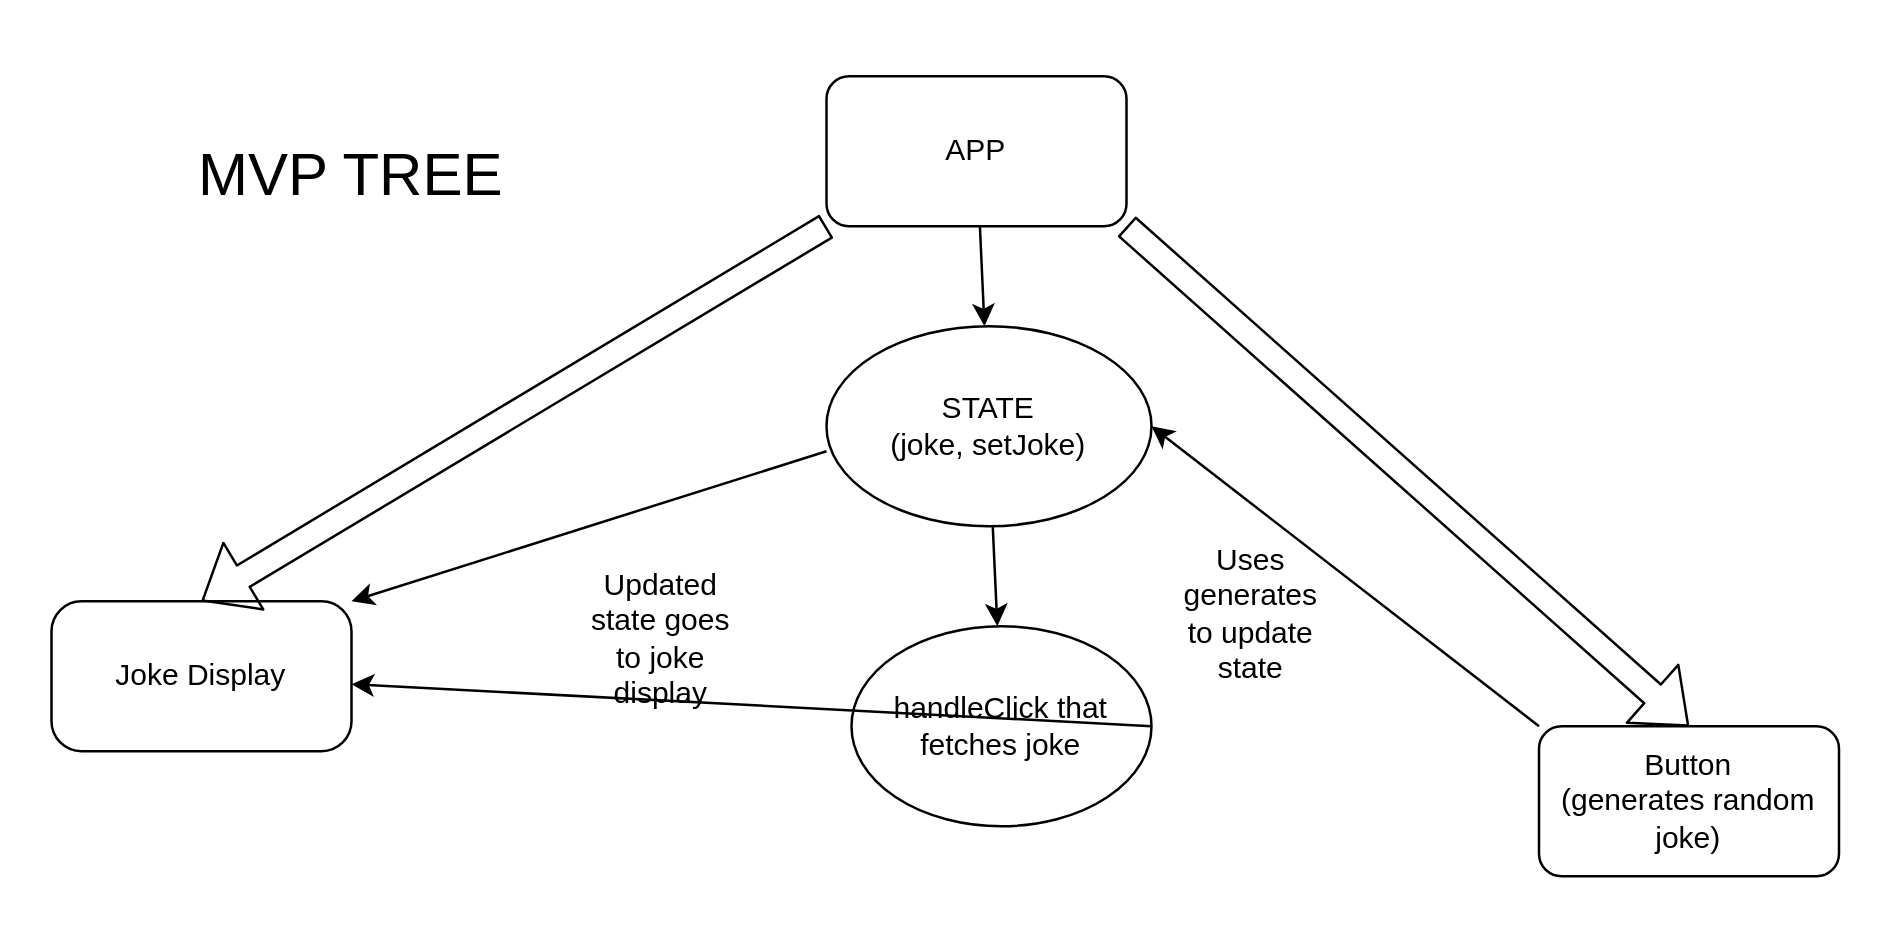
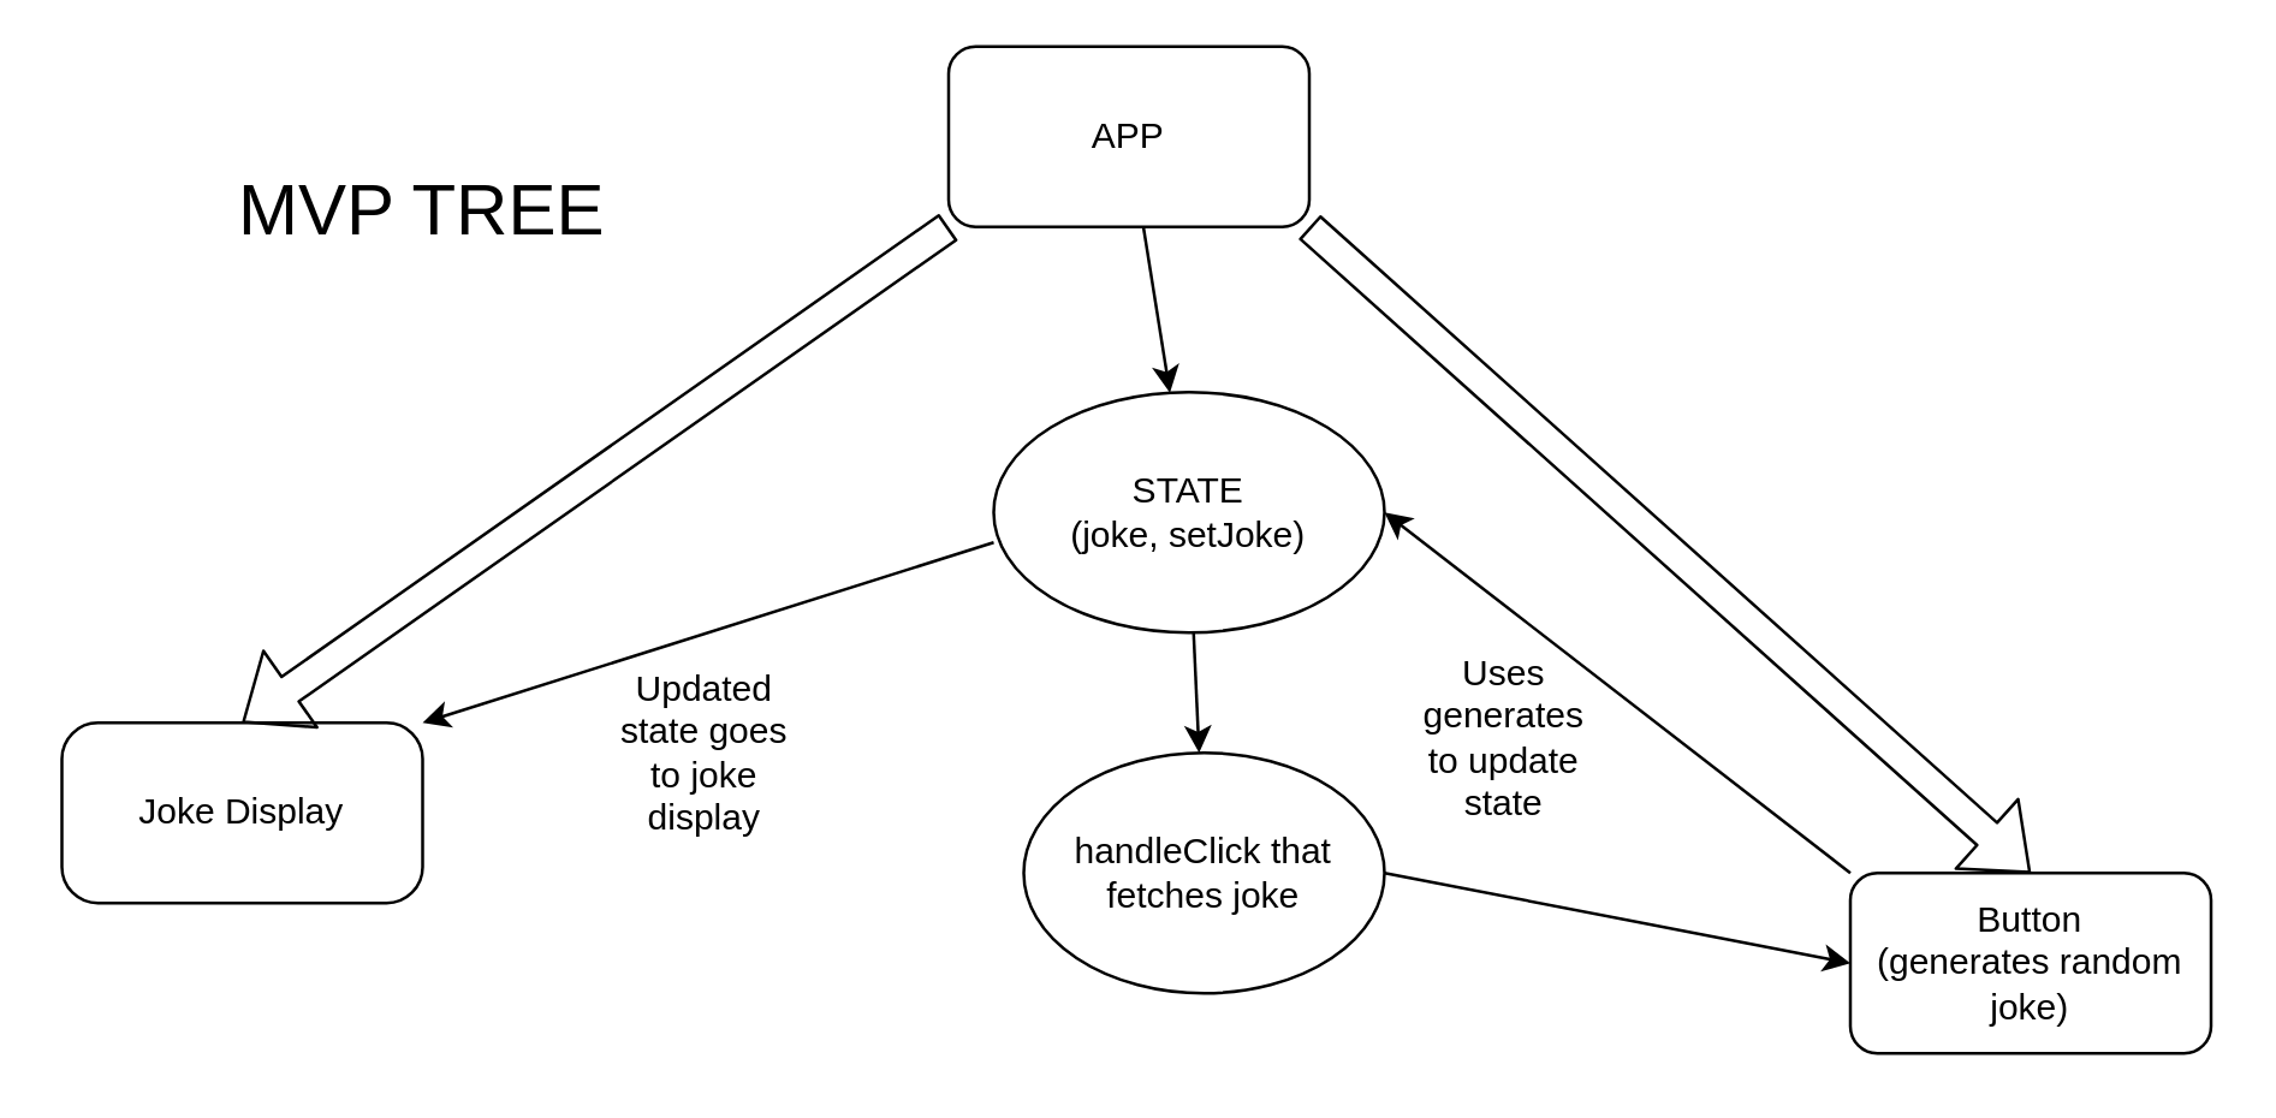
- <mxCell id="3" value="APP" style="rounded=1;whiteSpace=wrap;html=1;" vertex="1" parent="1"><mxGeometry x="330" y="30" width="120" height="60" as="geometry" /></mxCell>
+ <mxCell id="3" value="APP" style="rounded=1;whiteSpace=wrap;html=1;" vertex="1" parent="1"><mxGeometry x="315" y="15" width="120" height="60" as="geometry" /></mxCell>
- <mxCell id="15" value="Updated state goes to joke display" style="text;html=1;strokeColor=none;fillColor=none;align=center;verticalAlign=middle;whiteSpace=wrap;rounded=0;" vertex="1" parent="1"><mxGeometry x="234" y="240" width="60" height="30" as="geometry" /></mxCell>
+ <mxCell id="15" value="Updated state goes to joke display" style="text;html=1;strokeColor=none;fillColor=none;align=center;verticalAlign=middle;whiteSpace=wrap;rounded=0;" vertex="1" parent="1"><mxGeometry x="204" y="235" width="60" height="30" as="geometry" /></mxCell>
- <mxCell id="9" value="" style="endArrow=classic;html=1;exitX=1;exitY=0.5;exitDx=0;exitDy=0;" edge="1" parent="1" source="8" target="4"><mxGeometry width="50" height="50" relative="1" as="geometry"><mxPoint x="25" y="165" as="sourcePoint" /><mxPoint x="170" y="140" as="targetPoint" /></mxGeometry></mxCell>
+ <mxCell id="9" value="" style="endArrow=classic;html=1;exitX=1;exitY=0.5;exitDx=0;exitDy=0;entryX=0;entryY=0.5;entryDx=0;entryDy=0;" edge="1" parent="1" source="8" target="5"><mxGeometry width="50" height="50" relative="1" as="geometry"><mxPoint x="25" y="165" as="sourcePoint" /><mxPoint x="170" y="140" as="targetPoint" /></mxGeometry></mxCell>
